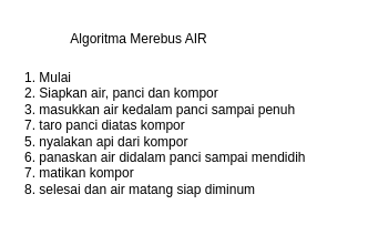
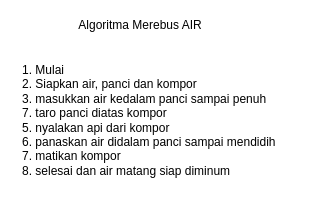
- <mxCell id="2" value="Algoritma Merebus AIR" style="text;html=1;strokeColor=none;fillColor=none;align=center;verticalAlign=middle;whiteSpace=wrap;rounded=0;" vertex="1" parent="1"><mxGeometry x="50" y="20" width="150" height="30" as="geometry" /></mxCell>
+ <mxCell id="2" value="Algoritma Merebus AIR" style="text;html=1;strokeColor=none;fillColor=none;align=center;verticalAlign=middle;whiteSpace=wrap;rounded=0;" vertex="1" parent="1"><mxGeometry x="65" y="10" width="150" height="30" as="geometry" /></mxCell>
